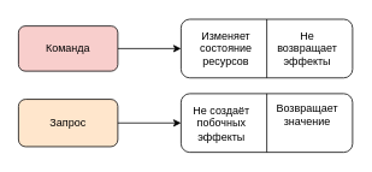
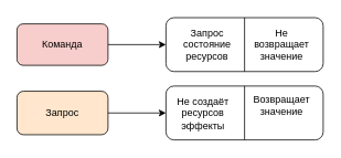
- <mxCell id="7" value="Изменяет состояние ресурсов" style="text;html=1;strokeColor=none;fillColor=none;align=center;verticalAlign=middle;whiteSpace=wrap;rounded=0;" vertex="1" parent="1"><mxGeometry x="230" y="43" width="40" height="20" as="geometry" /></mxCell>
+ <mxCell id="7" value="Запрос состояние ресурсов" style="text;html=1;strokeColor=none;fillColor=none;align=center;verticalAlign=middle;whiteSpace=wrap;rounded=0;" vertex="1" parent="1"><mxGeometry x="230" y="43" width="40" height="20" as="geometry" /></mxCell>
- <mxCell id="8" value="Не возвращает эффекты" style="text;html=1;strokeColor=none;fillColor=none;align=center;verticalAlign=middle;whiteSpace=wrap;rounded=0;" vertex="1" parent="1"><mxGeometry x="320" y="43" width="40" height="20" as="geometry" /></mxCell>
+ <mxCell id="8" value="Не возвращает значение" style="text;html=1;strokeColor=none;fillColor=none;align=center;verticalAlign=middle;whiteSpace=wrap;rounded=0;" vertex="1" parent="1"><mxGeometry x="320" y="43" width="40" height="20" as="geometry" /></mxCell>
- <mxCell id="11" value="Не создаёт побочных эффекты" style="text;html=1;strokeColor=none;fillColor=none;align=center;verticalAlign=middle;whiteSpace=wrap;rounded=0;" vertex="1" parent="1"><mxGeometry x="210" y="125.5" width="70" height="20" as="geometry" /></mxCell>
+ <mxCell id="11" value="Не создаёт ресурсов эффекты" style="text;html=1;strokeColor=none;fillColor=none;align=center;verticalAlign=middle;whiteSpace=wrap;rounded=0;" vertex="1" parent="1"><mxGeometry x="210" y="125.5" width="70" height="20" as="geometry" /></mxCell>
